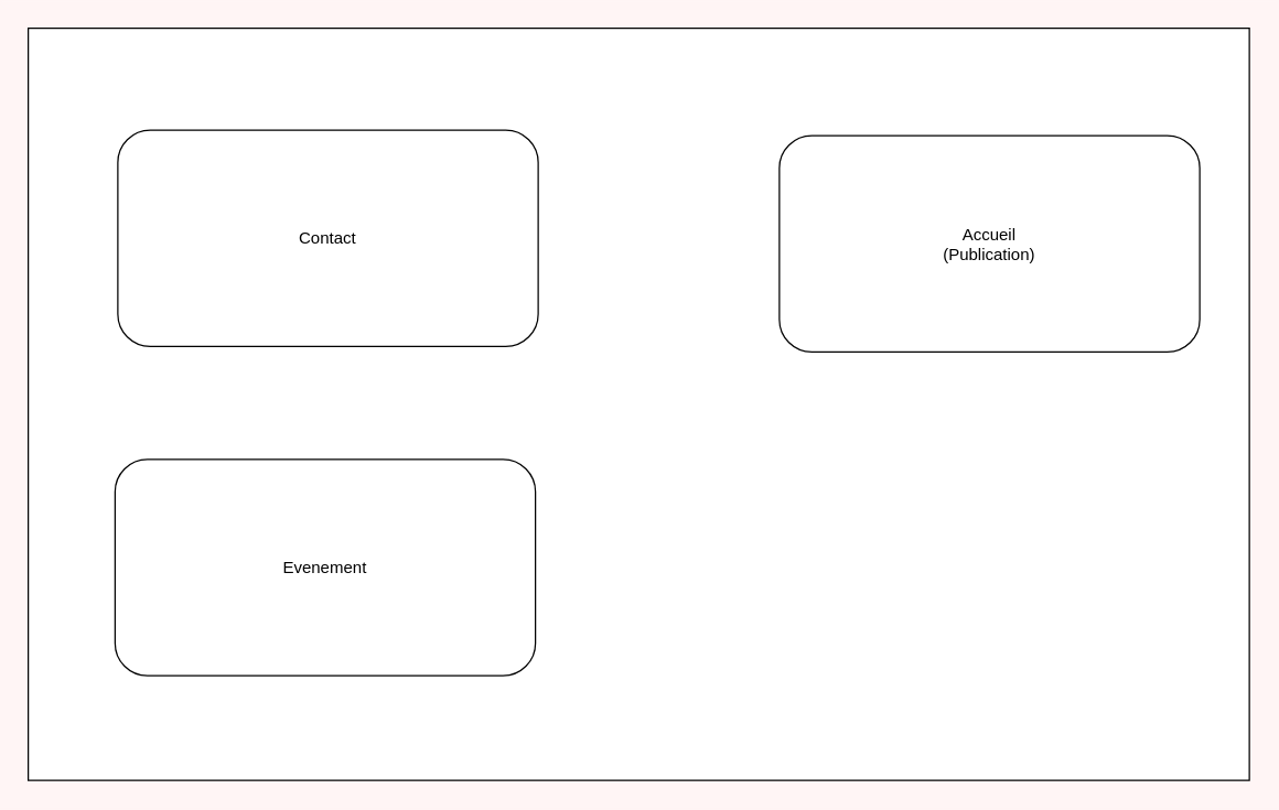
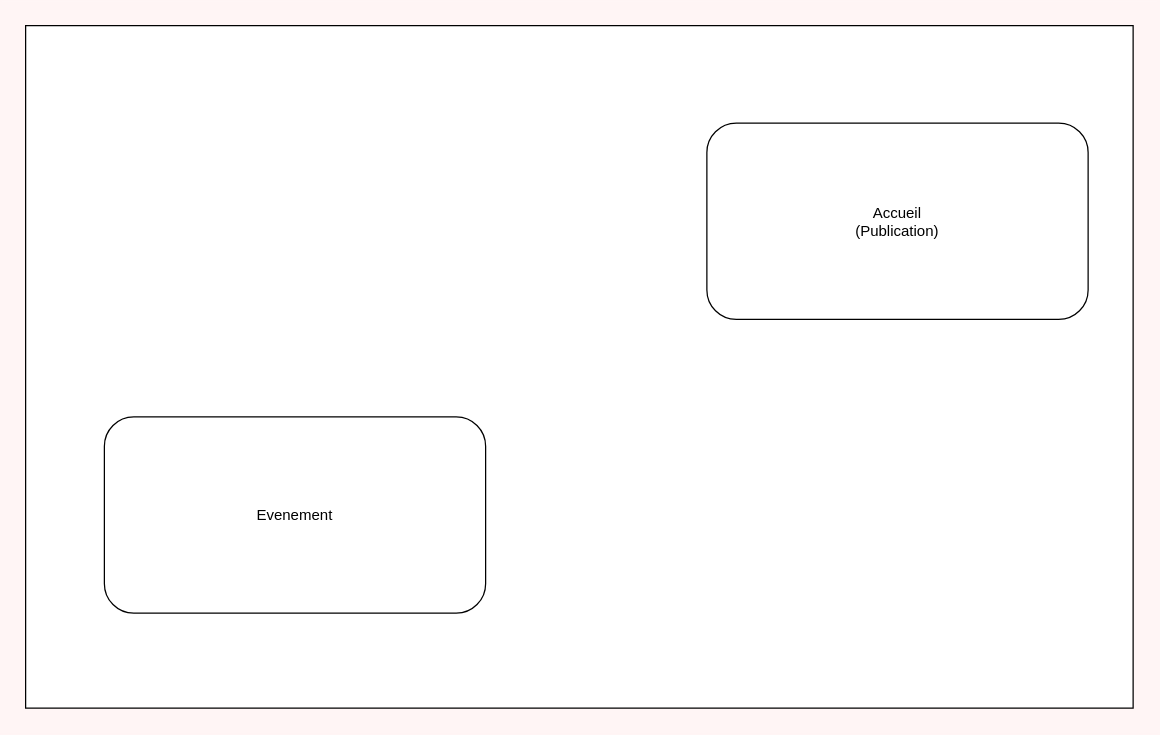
- <mxCell id="3" value="Contact" style="rounded=1;whiteSpace=wrap;html=1;" vertex="1" parent="1"><mxGeometry x="85" y="94" width="305" height="157" as="geometry" /></mxCell>
